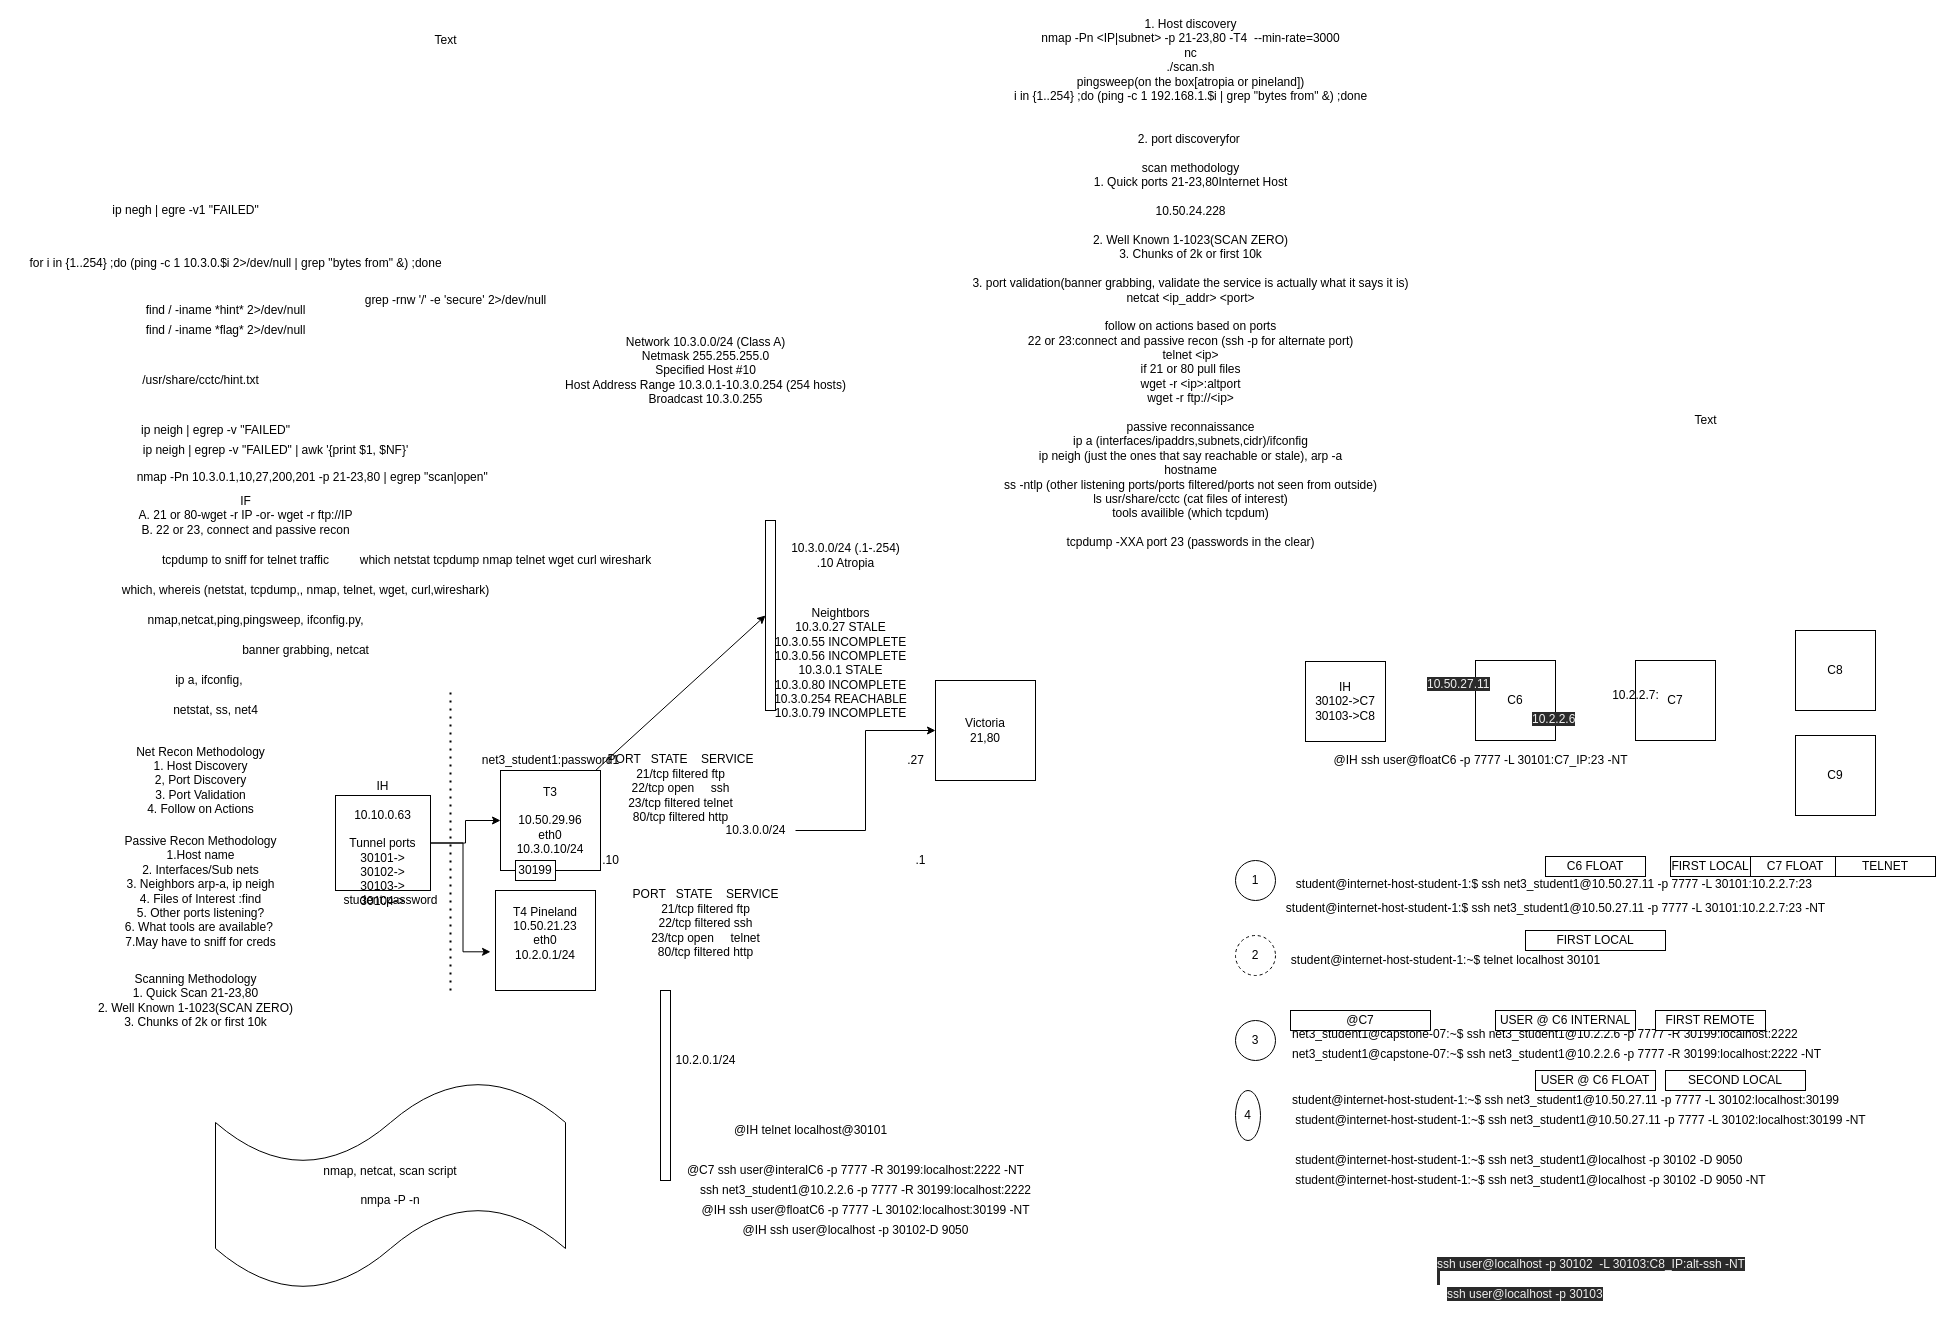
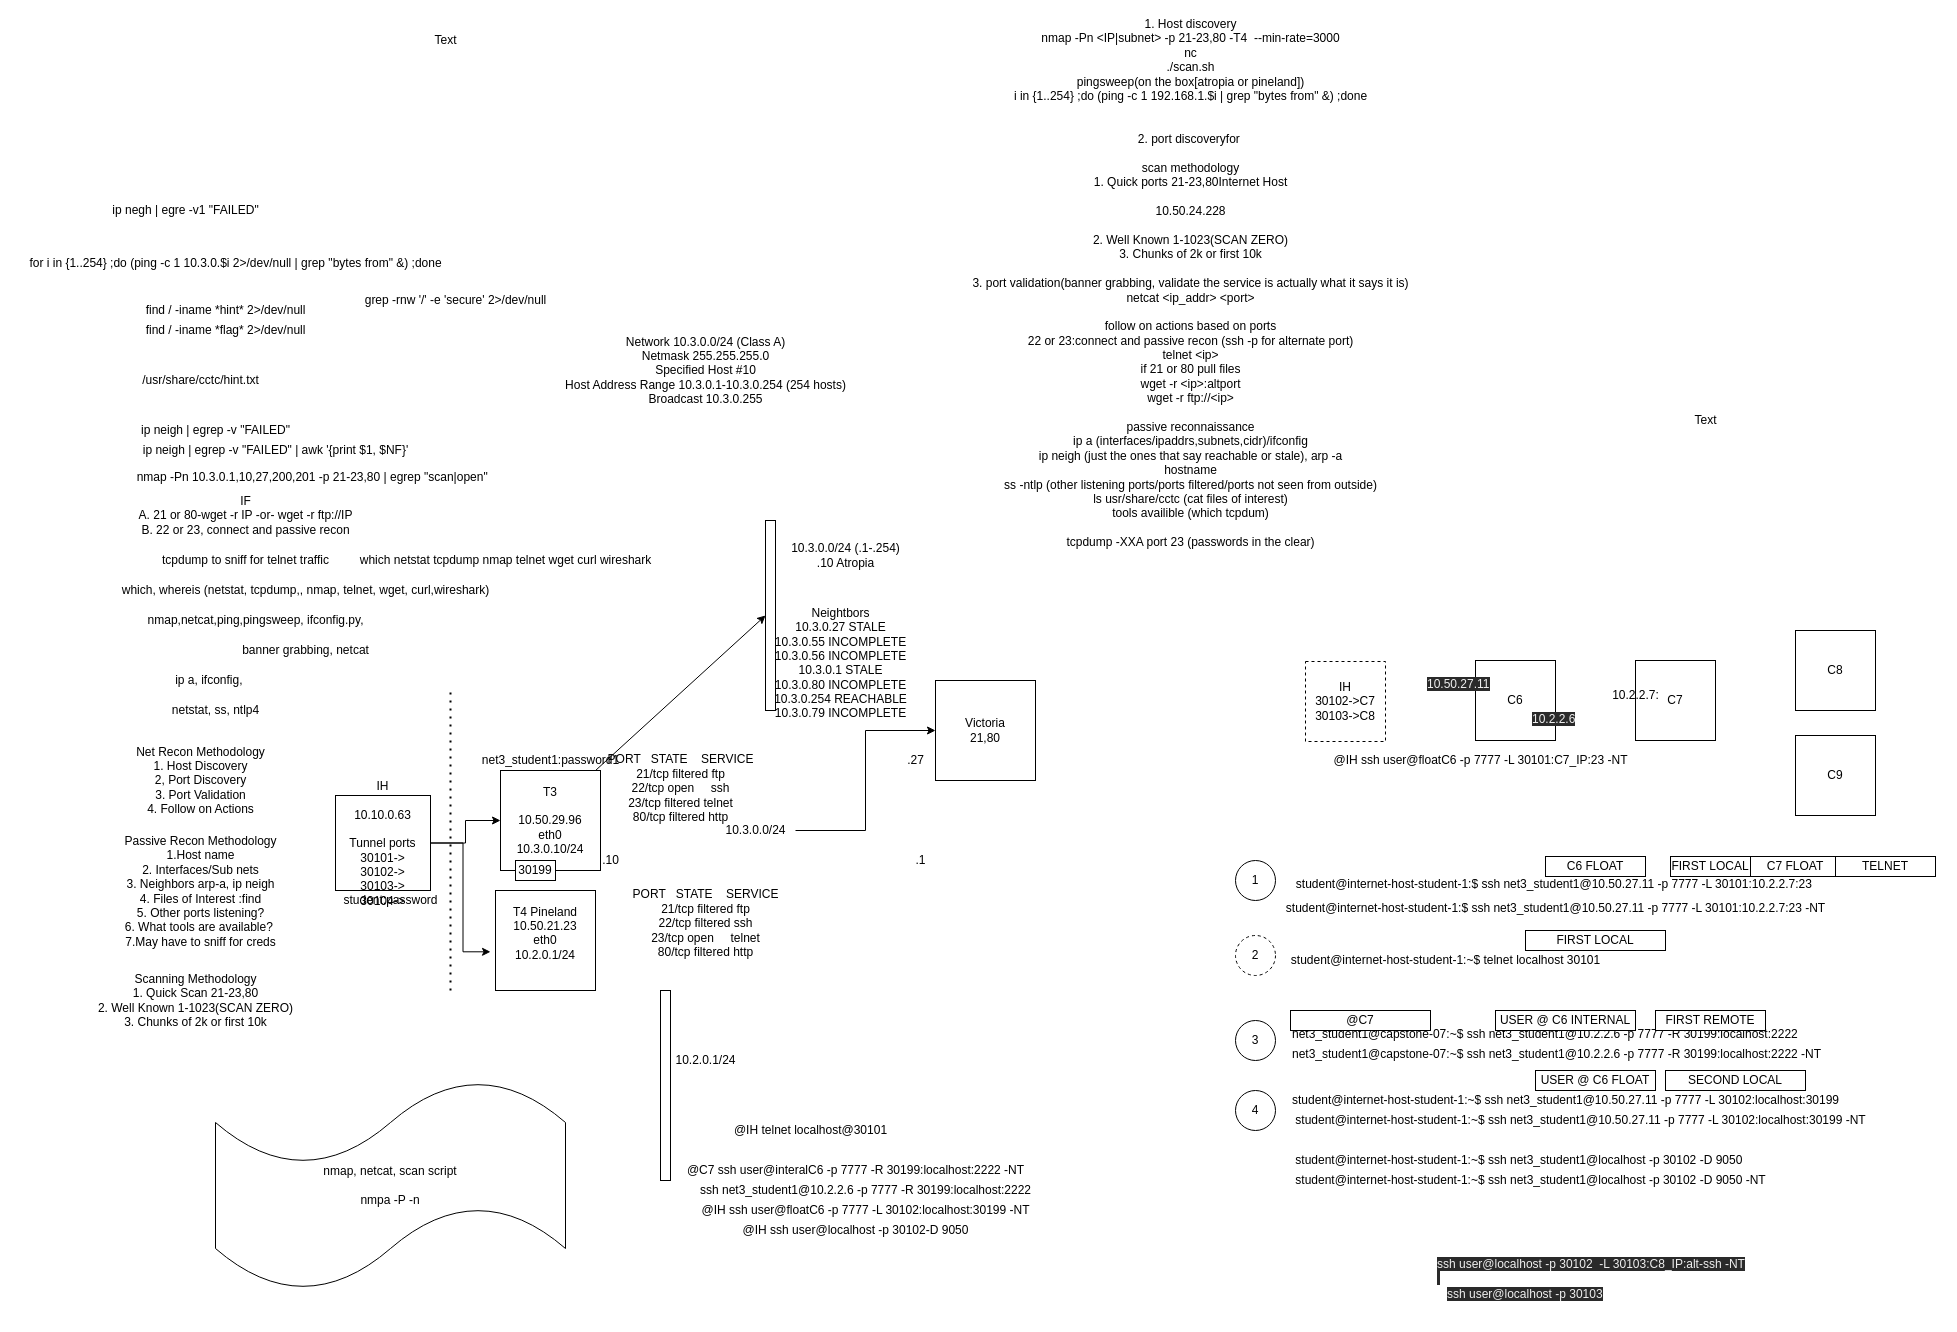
- <mxCell id="49" value="IH&lt;br&gt;30102-&amp;gt;C7&lt;br&gt;30103-&amp;gt;C8" style="whiteSpace=wrap;html=1;aspect=fixed;" parent="1" vertex="1"><mxGeometry x="1305" y="661" width="80" height="80" as="geometry" /></mxCell>
+ <mxCell id="49" value="IH&lt;br&gt;30102-&amp;gt;C7&lt;br&gt;30103-&amp;gt;C8" style="whiteSpace=wrap;html=1;aspect=fixed;dashed=1;" parent="1" vertex="1"><mxGeometry x="1305" y="661" width="80" height="80" as="geometry" /></mxCell>
- <mxCell id="17" value="netstat, ss, net4" style="text;html=1;align=center;verticalAlign=middle;resizable=0;points=[];autosize=1;strokeColor=none;fillColor=none;" parent="1" vertex="1"><mxGeometry x="165" y="700" width="100" height="20" as="geometry" /></mxCell>
+ <mxCell id="17" value="netstat, ss, ntlp4" style="text;html=1;align=center;verticalAlign=middle;resizable=0;points=[];autosize=1;strokeColor=none;fillColor=none;" parent="1" vertex="1"><mxGeometry x="165" y="700" width="100" height="20" as="geometry" /></mxCell>
- <mxCell id="79" value="4" style="ellipse;whiteSpace=wrap;html=1;" parent="1" vertex="1"><mxGeometry x="1235" y="1090" width="25" height="50" as="geometry" /></mxCell>
+ <mxCell id="79" value="4" style="ellipse;whiteSpace=wrap;html=1;" parent="1" vertex="1"><mxGeometry x="1235" y="1090" width="40" height="40" as="geometry" /></mxCell>
